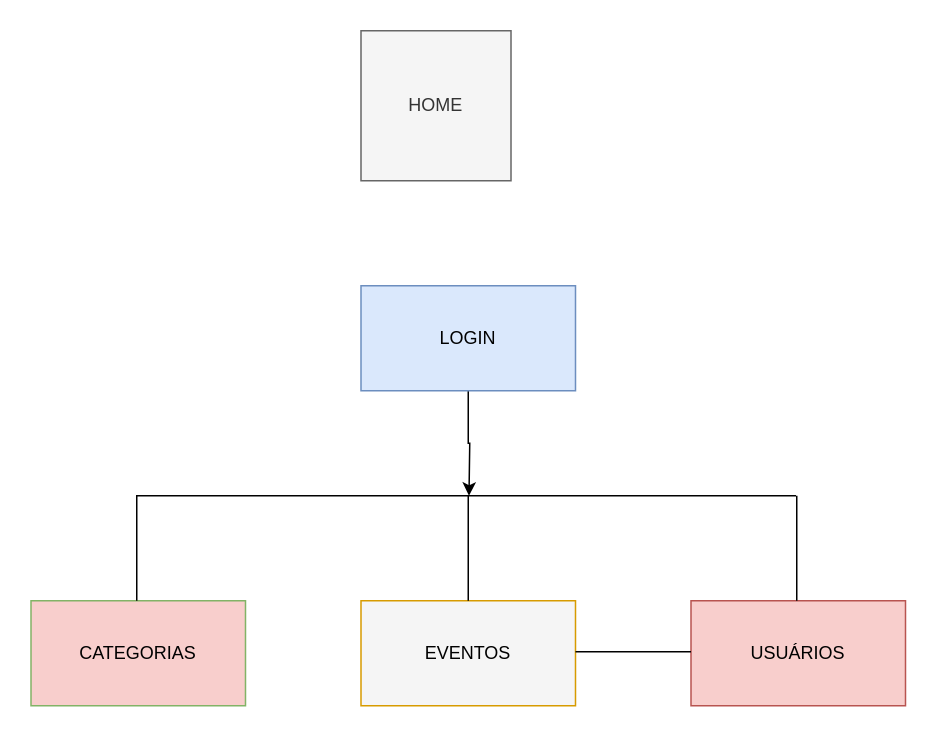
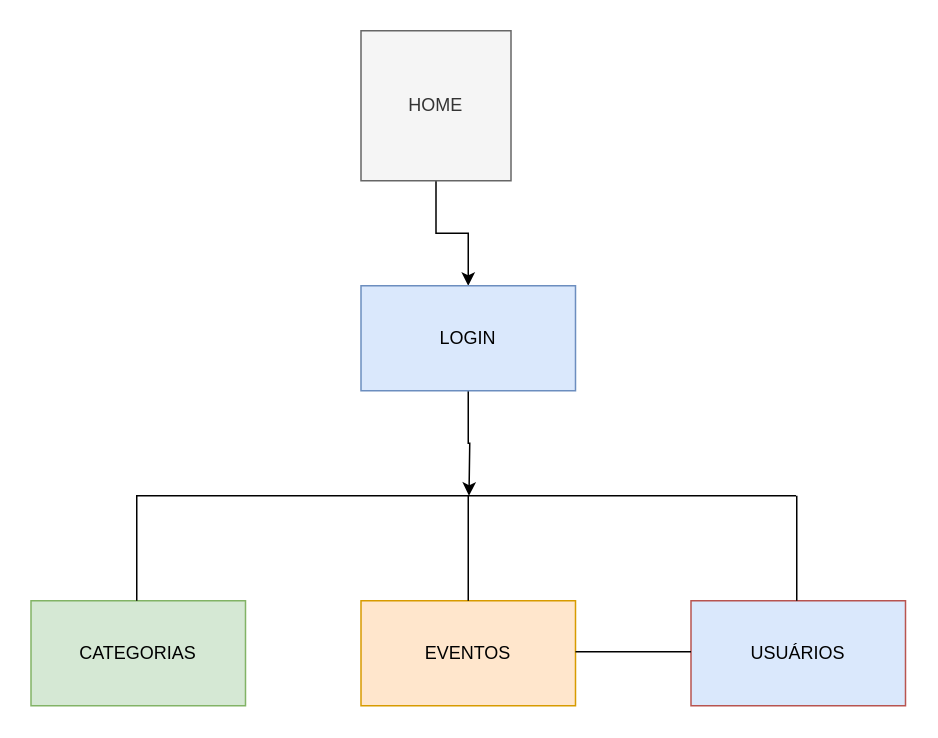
+ <mxCell id="2" style="edgeStyle=orthogonalEdgeStyle;rounded=0;orthogonalLoop=1;jettySize=auto;html=1;entryX=0.5;entryY=0;entryDx=0;entryDy=0;" edge="1" parent="1" source="3" target="5"><mxGeometry relative="1" as="geometry" /></mxCell>
- <mxCell id="6" value="CATEGORIAS" style="rounded=0;whiteSpace=wrap;html=1;fillColor=#f8cecc;strokeColor=#82b366;" vertex="1" parent="1"><mxGeometry x="20" y="400" width="143" height="70" as="geometry" /></mxCell>
+ <mxCell id="6" value="CATEGORIAS" style="rounded=0;whiteSpace=wrap;html=1;fillColor=#d5e8d4;strokeColor=#82b366;" vertex="1" parent="1"><mxGeometry x="20" y="400" width="143" height="70" as="geometry" /></mxCell>
- <mxCell id="7" value="EVENTOS" style="rounded=0;whiteSpace=wrap;html=1;fillColor=#f5f5f5;strokeColor=#d79b00;" vertex="1" parent="1"><mxGeometry x="240" y="400" width="143" height="70" as="geometry" /></mxCell>
+ <mxCell id="7" value="EVENTOS" style="rounded=0;whiteSpace=wrap;html=1;fillColor=#ffe6cc;strokeColor=#d79b00;" vertex="1" parent="1"><mxGeometry x="240" y="400" width="143" height="70" as="geometry" /></mxCell>
- <mxCell id="8" value="USUÁRIOS" style="rounded=0;whiteSpace=wrap;html=1;arcSize=0;fillColor=#f8cecc;strokeColor=#b85450;" vertex="1" parent="1"><mxGeometry x="460" y="400" width="143" height="70" as="geometry" /></mxCell>
+ <mxCell id="8" value="USUÁRIOS" style="rounded=0;whiteSpace=wrap;html=1;arcSize=0;fillColor=#dae8fc;strokeColor=#b85450;" vertex="1" parent="1"><mxGeometry x="460" y="400" width="143" height="70" as="geometry" /></mxCell>
